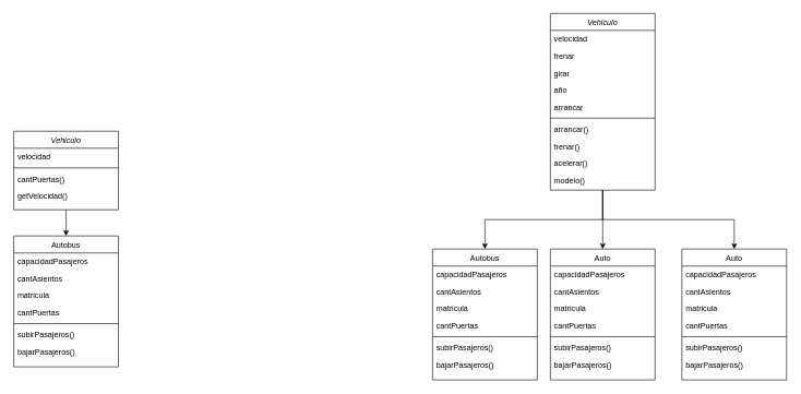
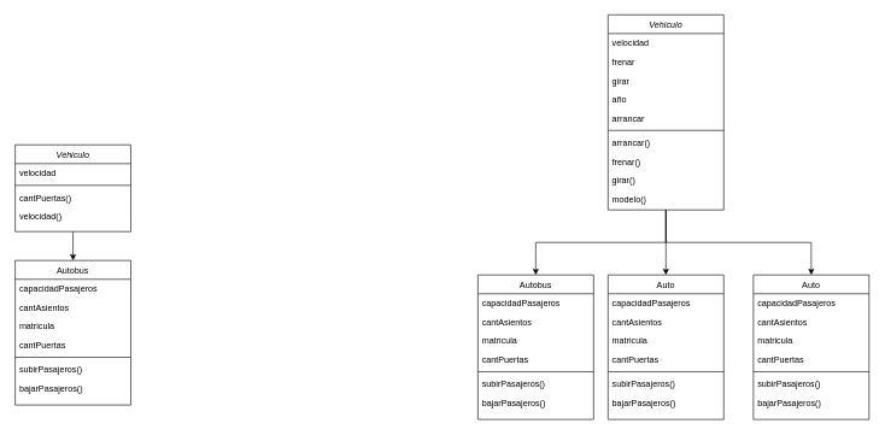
- <mxCell id="28" value="acelerar()" style="text;align=left;verticalAlign=top;spacingLeft=4;spacingRight=4;overflow=hidden;rotatable=0;points=[[0,0.5],[1,0.5]];portConstraint=eastwest;" vertex="1" parent="19"><mxGeometry y="216" width="160" height="26" as="geometry" /></mxCell>
+ <mxCell id="28" value="girar()" style="text;align=left;verticalAlign=top;spacingLeft=4;spacingRight=4;overflow=hidden;rotatable=0;points=[[0,0.5],[1,0.5]];portConstraint=eastwest;" vertex="1" parent="19"><mxGeometry y="216" width="160" height="26" as="geometry" /></mxCell>
- <mxCell id="7" value="getVelocidad()" style="text;align=left;verticalAlign=top;spacingLeft=4;spacingRight=4;overflow=hidden;rotatable=0;points=[[0,0.5],[1,0.5]];portConstraint=eastwest;" parent="3" vertex="1"><mxGeometry y="86" width="160" height="26" as="geometry" /></mxCell>
+ <mxCell id="7" value="velocidad()" style="text;align=left;verticalAlign=top;spacingLeft=4;spacingRight=4;overflow=hidden;rotatable=0;points=[[0,0.5],[1,0.5]];portConstraint=eastwest;" parent="3" vertex="1"><mxGeometry y="86" width="160" height="26" as="geometry" /></mxCell>
